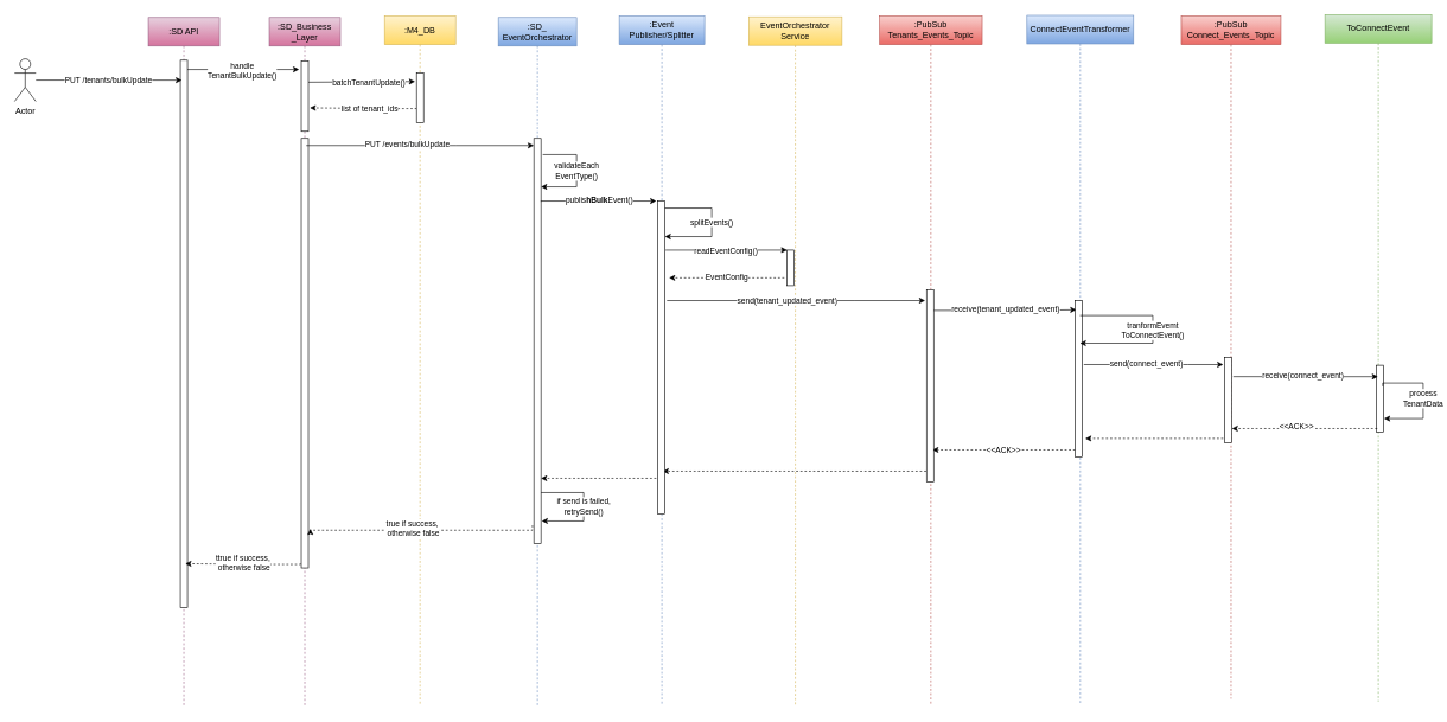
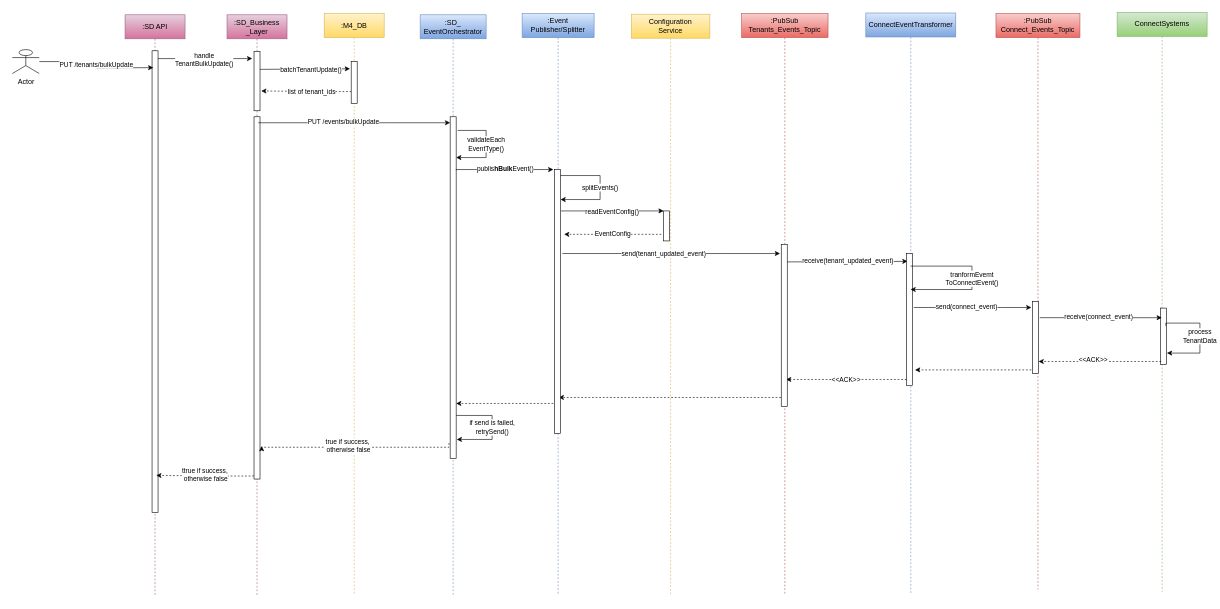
- <mxCell id="20" value="ToConnectEvent" style="shape=umlLifeline;perimeter=lifelinePerimeter;whiteSpace=wrap;html=1;container=1;collapsible=0;recursiveResize=0;outlineConnect=0;gradientColor=#97d077;fillColor=#d5e8d4;strokeColor=#82b366;" parent="1" vertex="1"><mxGeometry x="1862" y="20" width="150" height="966" as="geometry" /></mxCell>
+ <mxCell id="20" value="ConnectSystems" style="shape=umlLifeline;perimeter=lifelinePerimeter;whiteSpace=wrap;html=1;container=1;collapsible=0;recursiveResize=0;outlineConnect=0;gradientColor=#97d077;fillColor=#d5e8d4;strokeColor=#82b366;" parent="1" vertex="1"><mxGeometry x="1862" y="20" width="150" height="966" as="geometry" /></mxCell>
- <mxCell id="53" value="EventOrchestrator&lt;br&gt;Service" style="shape=umlLifeline;perimeter=lifelinePerimeter;whiteSpace=wrap;html=1;container=1;collapsible=0;recursiveResize=0;outlineConnect=0;gradientColor=#ffd966;fillColor=#fff2cc;strokeColor=#d6b656;" parent="1" vertex="1"><mxGeometry x="1052" y="23" width="131" height="970" as="geometry" /></mxCell>
+ <mxCell id="53" value="Configuration&lt;br&gt;Service" style="shape=umlLifeline;perimeter=lifelinePerimeter;whiteSpace=wrap;html=1;container=1;collapsible=0;recursiveResize=0;outlineConnect=0;gradientColor=#ffd966;fillColor=#fff2cc;strokeColor=#d6b656;" parent="1" vertex="1"><mxGeometry x="1052" y="23" width="131" height="970" as="geometry" /></mxCell>
- <mxCell id="28" value="Actor" style="shape=umlActor;verticalLabelPosition=bottom;verticalAlign=top;html=1;" parent="1" vertex="1"><mxGeometry x="20" y="82" width="30" height="60" as="geometry" /></mxCell>
+ <mxCell id="28" value="Actor" style="shape=umlActor;verticalLabelPosition=bottom;verticalAlign=top;html=1;" parent="1" vertex="1"><mxGeometry x="20" y="82" width="45" height="40" as="geometry" /></mxCell>
